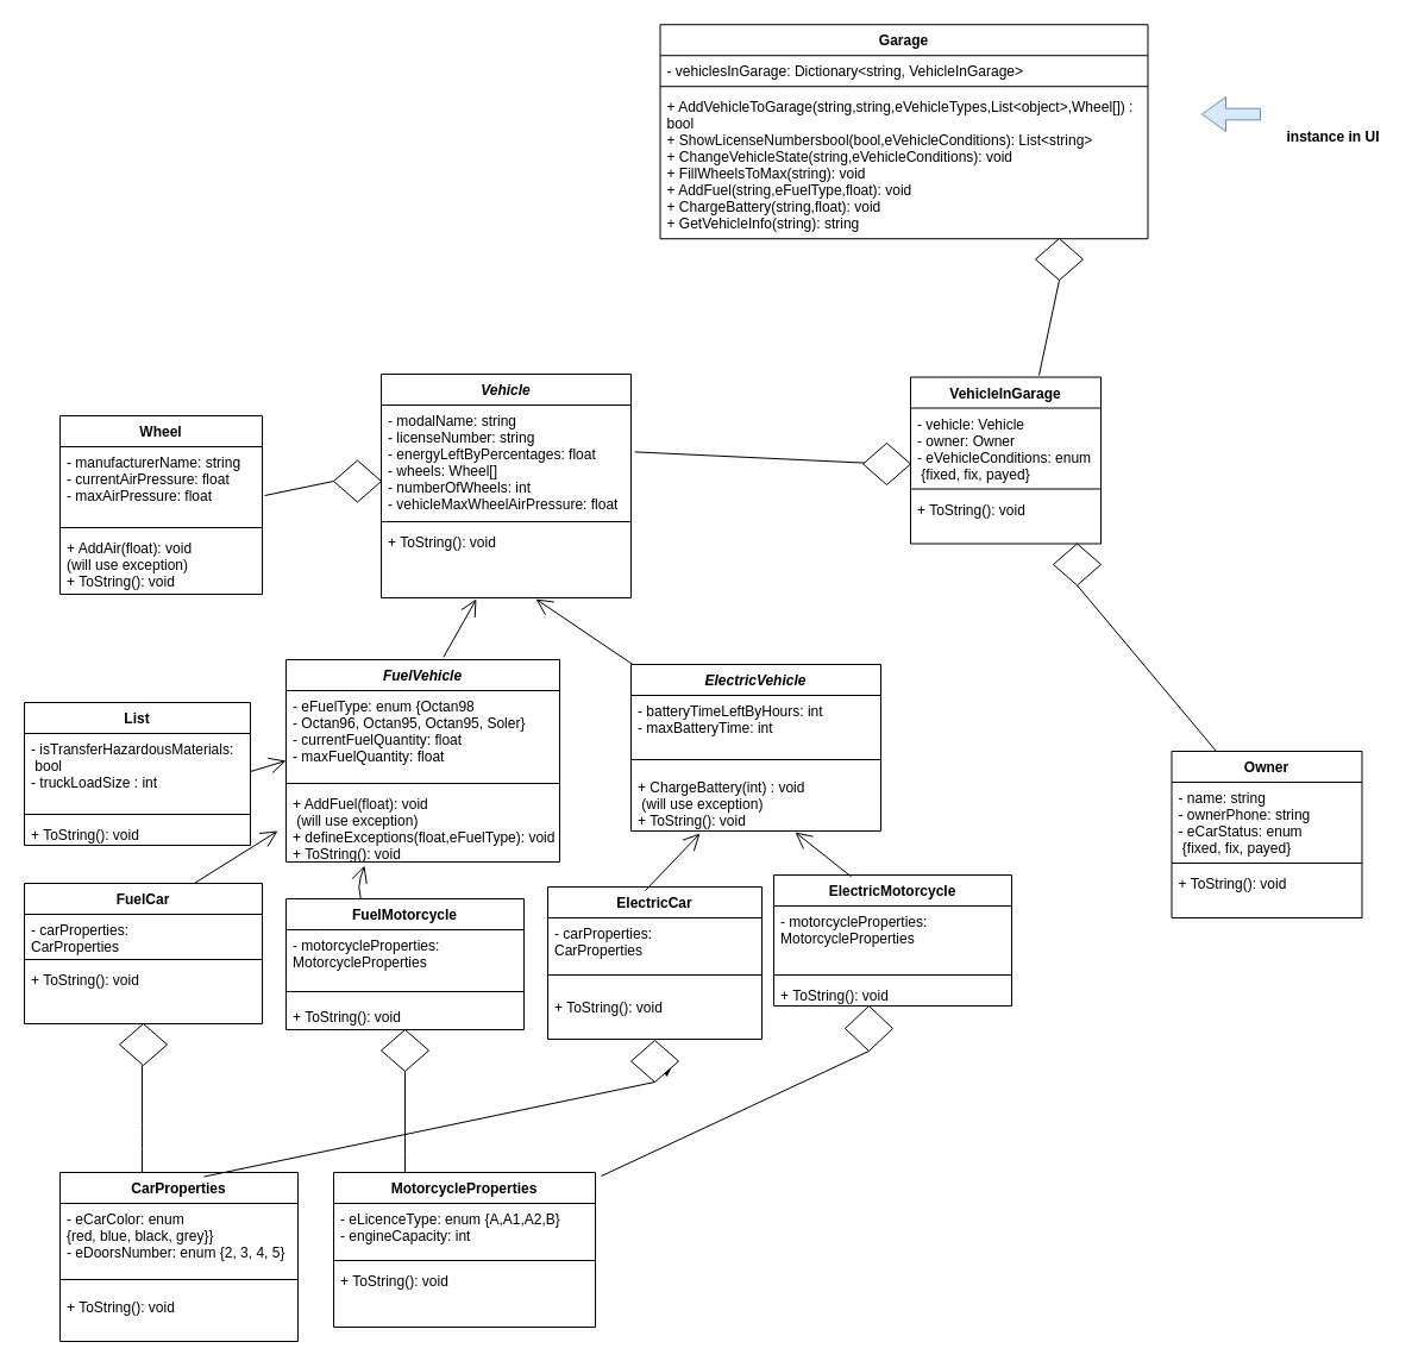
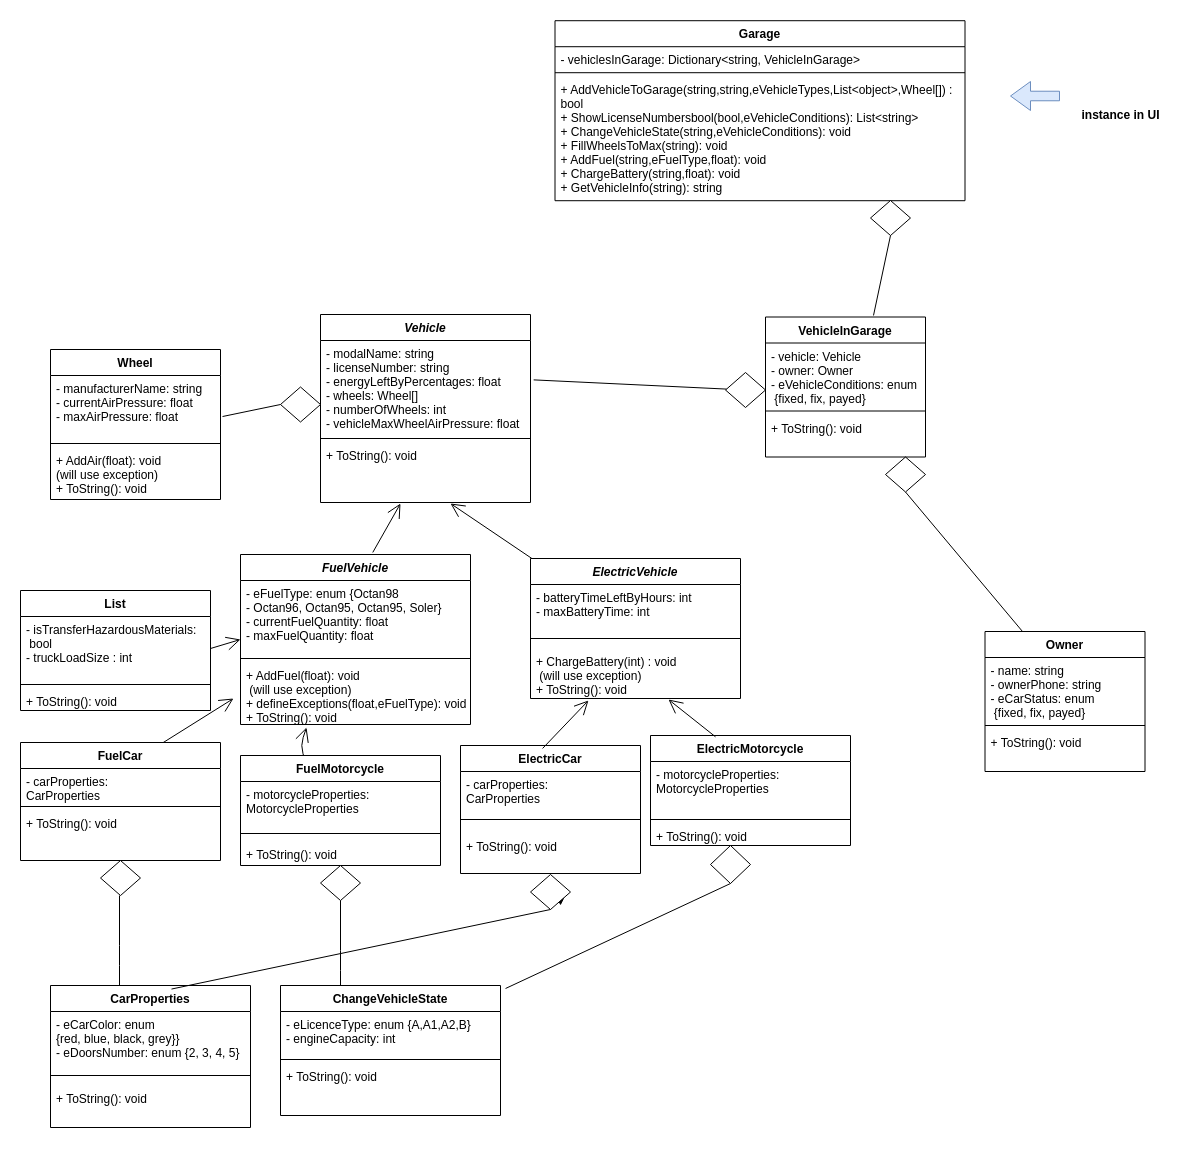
- <mxCell id="40" value="MotorcycleProperties" style="swimlane;fontStyle=1;align=center;verticalAlign=top;childLayout=stackLayout;horizontal=1;startSize=26;horizontalStack=0;resizeParent=1;resizeParentMax=0;resizeLast=0;collapsible=1;marginBottom=0;" parent="1" vertex="1"><mxGeometry x="280" y="985" width="220" height="130" as="geometry" /></mxCell>
+ <mxCell id="40" value="ChangeVehicleState" style="swimlane;fontStyle=1;align=center;verticalAlign=top;childLayout=stackLayout;horizontal=1;startSize=26;horizontalStack=0;resizeParent=1;resizeParentMax=0;resizeLast=0;collapsible=1;marginBottom=0;" parent="1" vertex="1"><mxGeometry x="280" y="985" width="220" height="130" as="geometry" /></mxCell>
